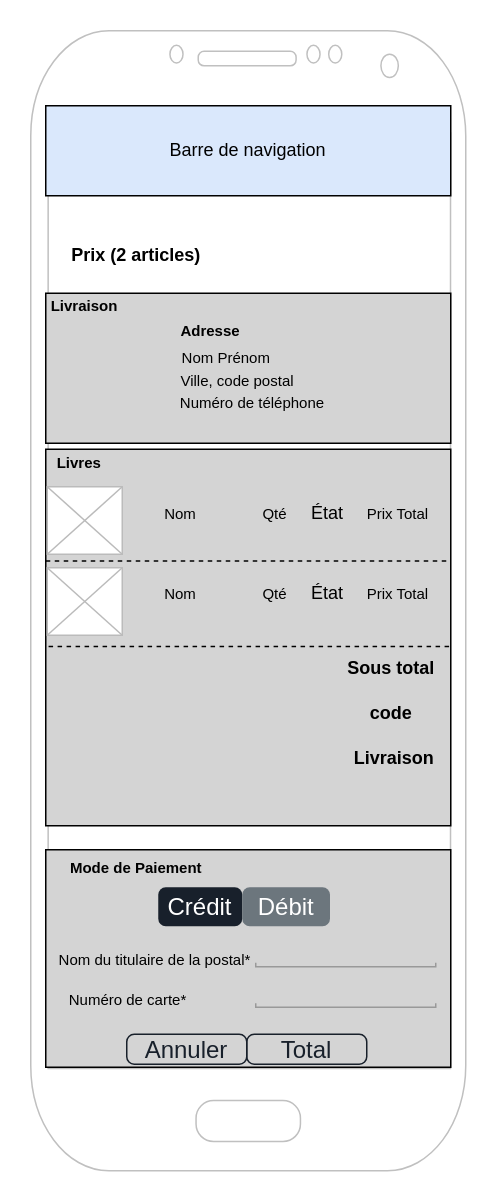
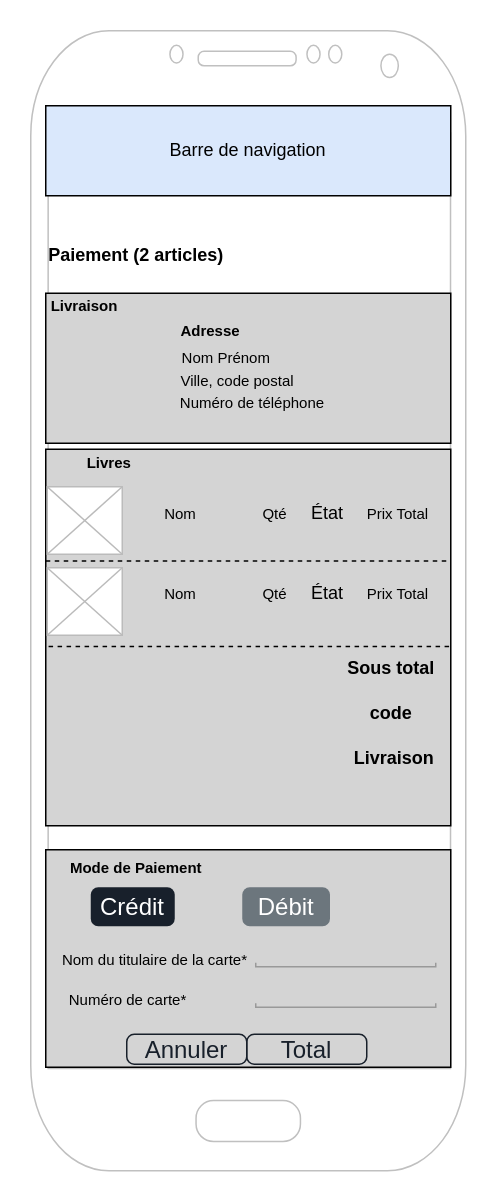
- <mxCell id="4" value="&lt;b&gt;Prix (2 articles)&lt;/b&gt;" style="text;html=1;align=center;verticalAlign=middle;resizable=0;points=[];autosize=1;strokeColor=none;fillColor=none;" parent="1" vertex="1"><mxGeometry x="20" y="155" width="140" height="30" as="geometry" /></mxCell>
+ <mxCell id="4" value="&lt;b&gt;Paiement (2 articles)&lt;/b&gt;" style="text;html=1;align=center;verticalAlign=middle;resizable=0;points=[];autosize=1;strokeColor=none;fillColor=none;" parent="1" vertex="1"><mxGeometry x="20" y="155" width="140" height="30" as="geometry" /></mxCell>
- <mxCell id="22" value="&lt;b&gt;Livres&lt;/b&gt;" style="text;html=1;strokeColor=none;fillColor=none;align=center;verticalAlign=middle;whiteSpace=wrap;rounded=0;fontSize=10;" parent="1" vertex="1"><mxGeometry x="30" y="301" width="45" height="13" as="geometry" /></mxCell>
+ <mxCell id="22" value="&lt;b&gt;Livres&lt;/b&gt;" style="text;html=1;strokeColor=none;fillColor=none;align=center;verticalAlign=middle;whiteSpace=wrap;rounded=0;fontSize=10;" parent="1" vertex="1"><mxGeometry x="50" y="301" width="45" height="13" as="geometry" /></mxCell>
- <mxCell id="24" value="Crédit" style="html=1;shadow=0;dashed=0;shape=mxgraph.bootstrap.rrect;rSize=5;strokeColor=none;strokeWidth=1;fillColor=#18202B;fontColor=#FFFFFF;whiteSpace=wrap;align=center;verticalAlign=middle;spacingLeft=0;fontStyle=0;fontSize=16;spacing=5;" parent="1" vertex="1"><mxGeometry x="105" y="591" width="56" height="26" as="geometry" /></mxCell>
+ <mxCell id="24" value="Crédit" style="html=1;shadow=0;dashed=0;shape=mxgraph.bootstrap.rrect;rSize=5;strokeColor=none;strokeWidth=1;fillColor=#18202B;fontColor=#FFFFFF;whiteSpace=wrap;align=center;verticalAlign=middle;spacingLeft=0;fontStyle=0;fontSize=16;spacing=5;" parent="1" vertex="1"><mxGeometry x="60" y="591" width="56" height="26" as="geometry" /></mxCell>
- <mxCell id="26" value="Nom du titulaire de la postal*" style="text;html=1;strokeColor=none;fillColor=none;align=center;verticalAlign=middle;whiteSpace=wrap;rounded=0;fontSize=10;" parent="1" vertex="1"><mxGeometry x="36" y="624" width="134" height="30" as="geometry" /></mxCell>
+ <mxCell id="26" value="Nom du titulaire de la carte*" style="text;html=1;strokeColor=none;fillColor=none;align=center;verticalAlign=middle;whiteSpace=wrap;rounded=0;fontSize=10;" parent="1" vertex="1"><mxGeometry x="36" y="624" width="134" height="30" as="geometry" /></mxCell>
